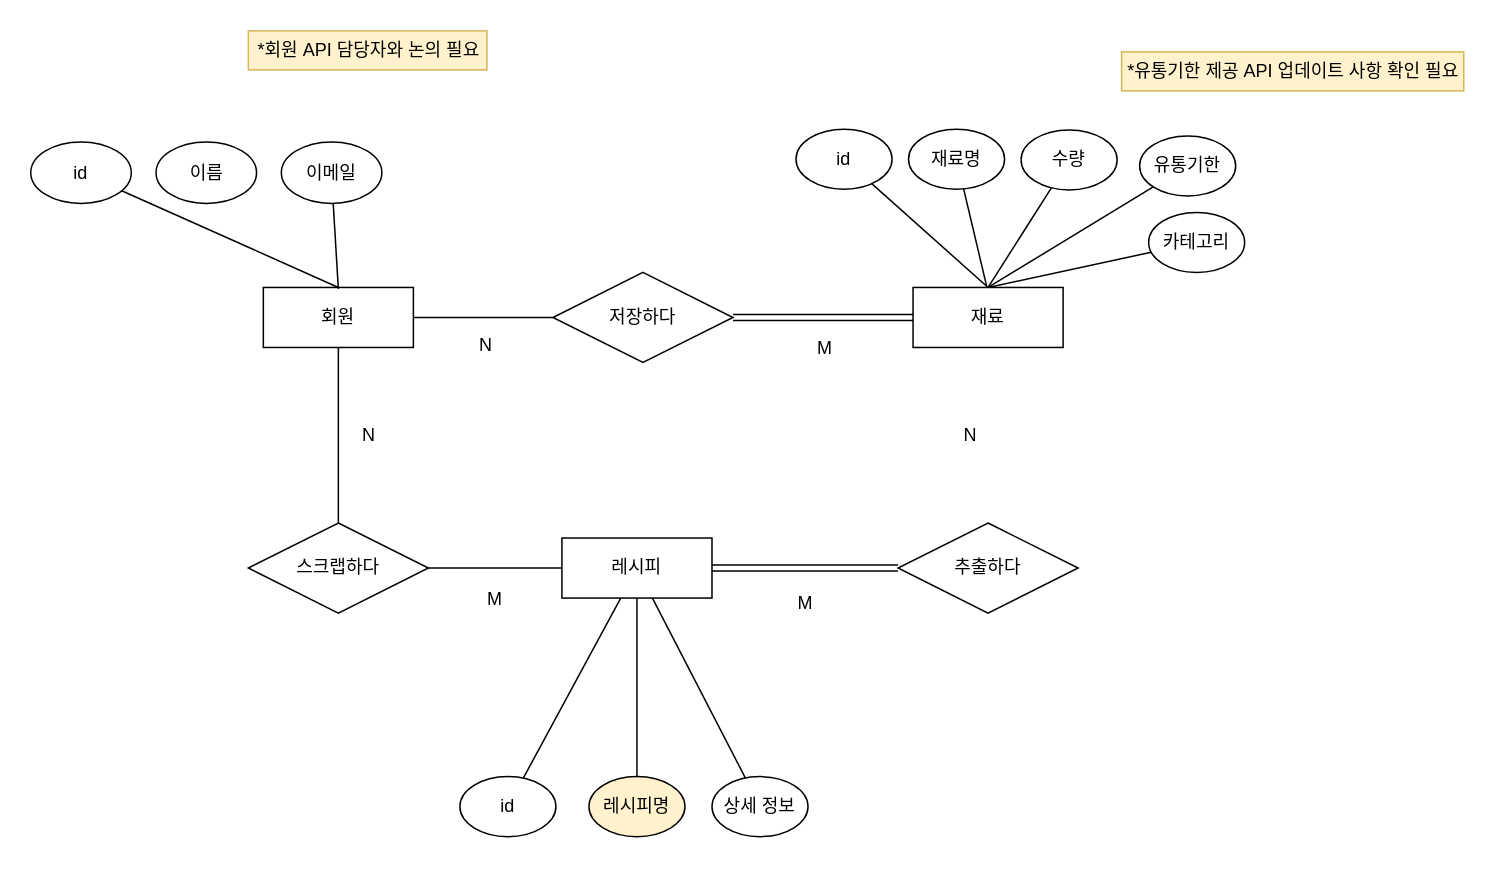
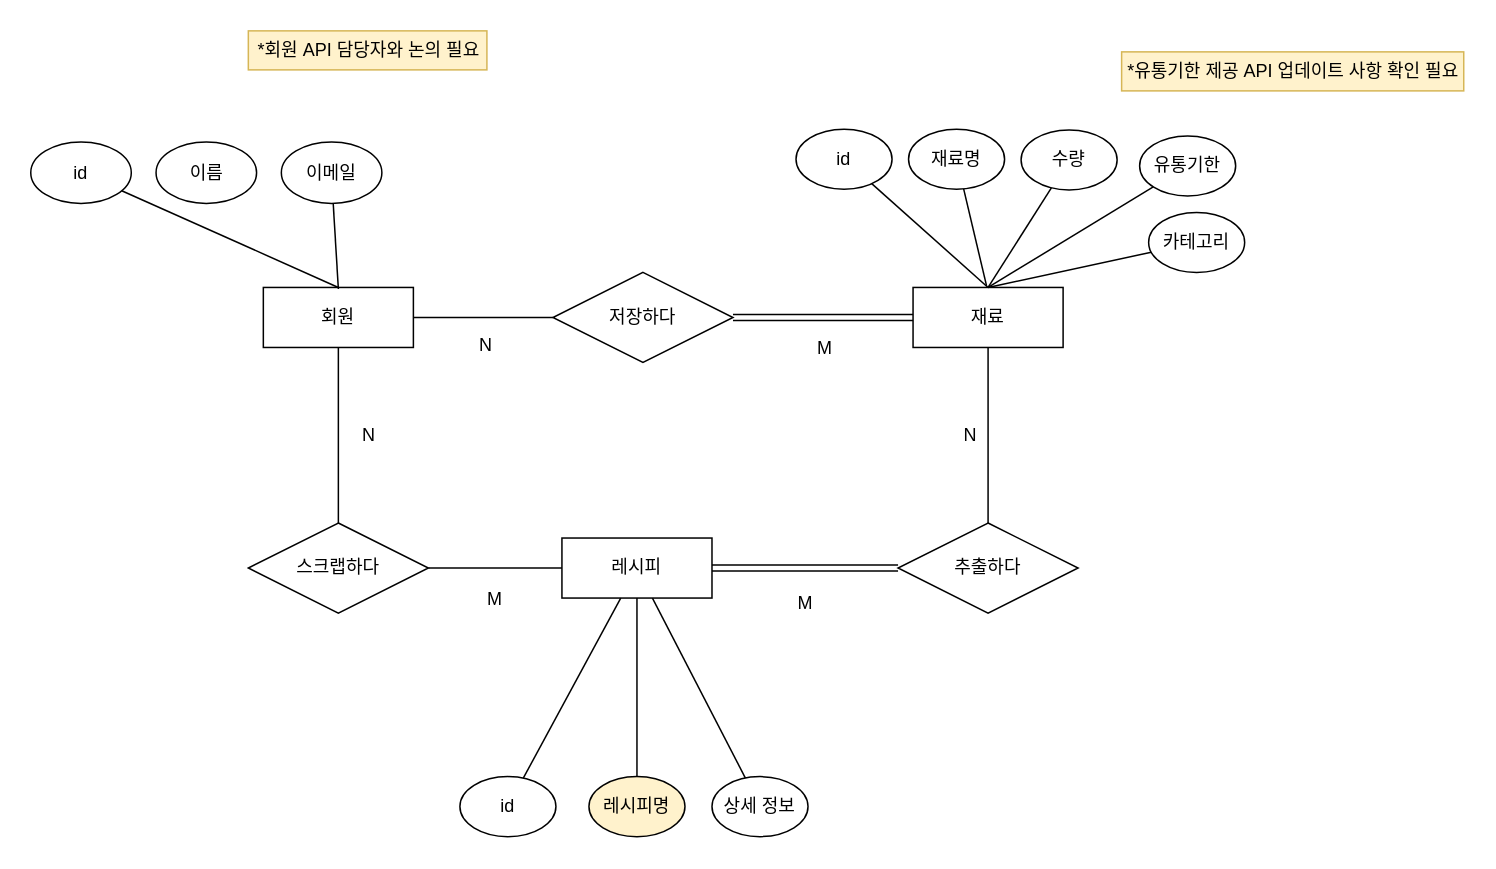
+ <mxCell id="6" value="" style="rounded=0;orthogonalLoop=1;jettySize=auto;html=1;endArrow=none;endFill=0;" parent="1" source="8" target="14" edge="1"><mxGeometry relative="1" as="geometry" /></mxCell>
